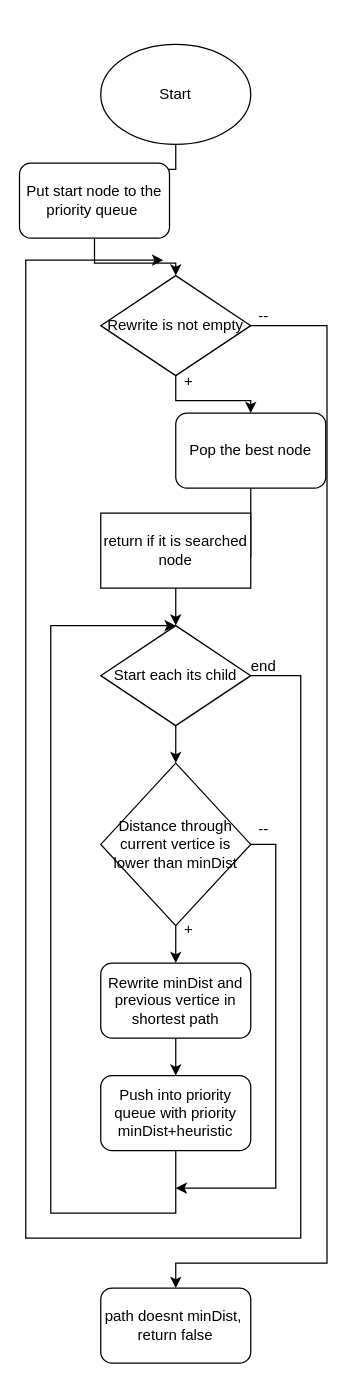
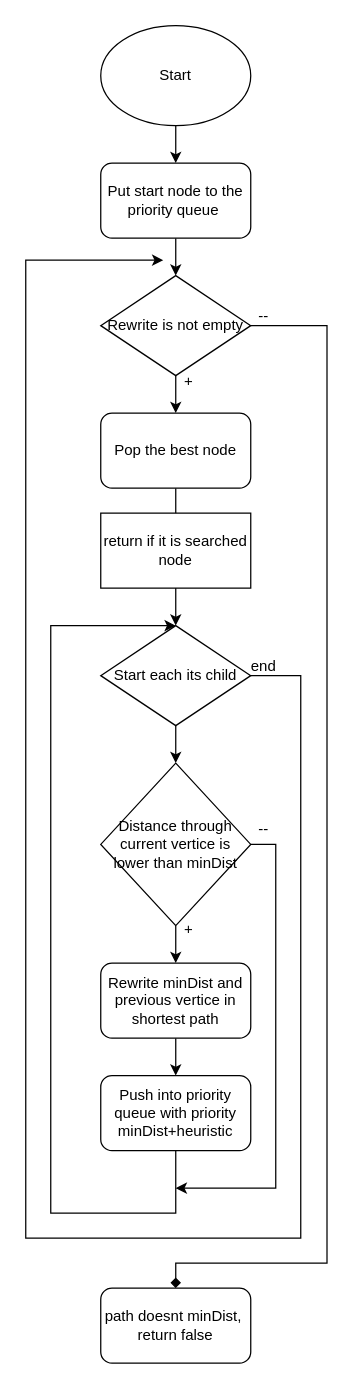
- <mxCell id="3" value="Start" style="ellipse;whiteSpace=wrap;html=1;" vertex="1" parent="1"><mxGeometry x="80" y="35" width="120" height="80" as="geometry" /></mxCell>
+ <mxCell id="3" value="Start" style="ellipse;whiteSpace=wrap;html=1;" vertex="1" parent="1"><mxGeometry x="80" y="20" width="120" height="80" as="geometry" /></mxCell>
- <mxCell id="5" value="Put start node to the priority queue&amp;nbsp;" style="rounded=1;whiteSpace=wrap;html=1;" vertex="1" parent="1"><mxGeometry x="15" y="130" width="120" height="60" as="geometry" /></mxCell>
+ <mxCell id="5" value="Put start node to the priority queue&amp;nbsp;" style="rounded=1;whiteSpace=wrap;html=1;" vertex="1" parent="1"><mxGeometry x="80" y="130" width="120" height="60" as="geometry" /></mxCell>
- <mxCell id="10" value="Pop the best node" style="rounded=1;whiteSpace=wrap;html=1;" vertex="1" parent="1"><mxGeometry x="140" y="330" width="120" height="60" as="geometry" /></mxCell>
+ <mxCell id="10" value="Pop the best node" style="rounded=1;whiteSpace=wrap;html=1;" vertex="1" parent="1"><mxGeometry x="80" y="330" width="120" height="60" as="geometry" /></mxCell>
- <mxCell id="7" style="edgeStyle=orthogonalEdgeStyle;rounded=0;orthogonalLoop=1;jettySize=auto;html=1;exitX=1;exitY=0.5;exitDx=0;exitDy=0;" edge="1" parent="1" source="8" target="23"><mxGeometry relative="1" as="geometry"><mxPoint x="140" y="1040" as="targetPoint" /><Array as="points"><mxPoint x="261" y="260" /><mxPoint x="261" y="1010" /><mxPoint x="140" y="1010" /></Array></mxGeometry></mxCell>
+ <mxCell id="7" style="edgeStyle=orthogonalEdgeStyle;rounded=0;orthogonalLoop=1;jettySize=auto;html=1;exitX=1;exitY=0.5;exitDx=0;exitDy=0;endArrow=diamond;" edge="1" parent="1" source="8" target="23"><mxGeometry relative="1" as="geometry"><mxPoint x="140" y="1040" as="targetPoint" /><Array as="points"><mxPoint x="261" y="260" /><mxPoint x="261" y="1010" /><mxPoint x="140" y="1010" /></Array></mxGeometry></mxCell>
